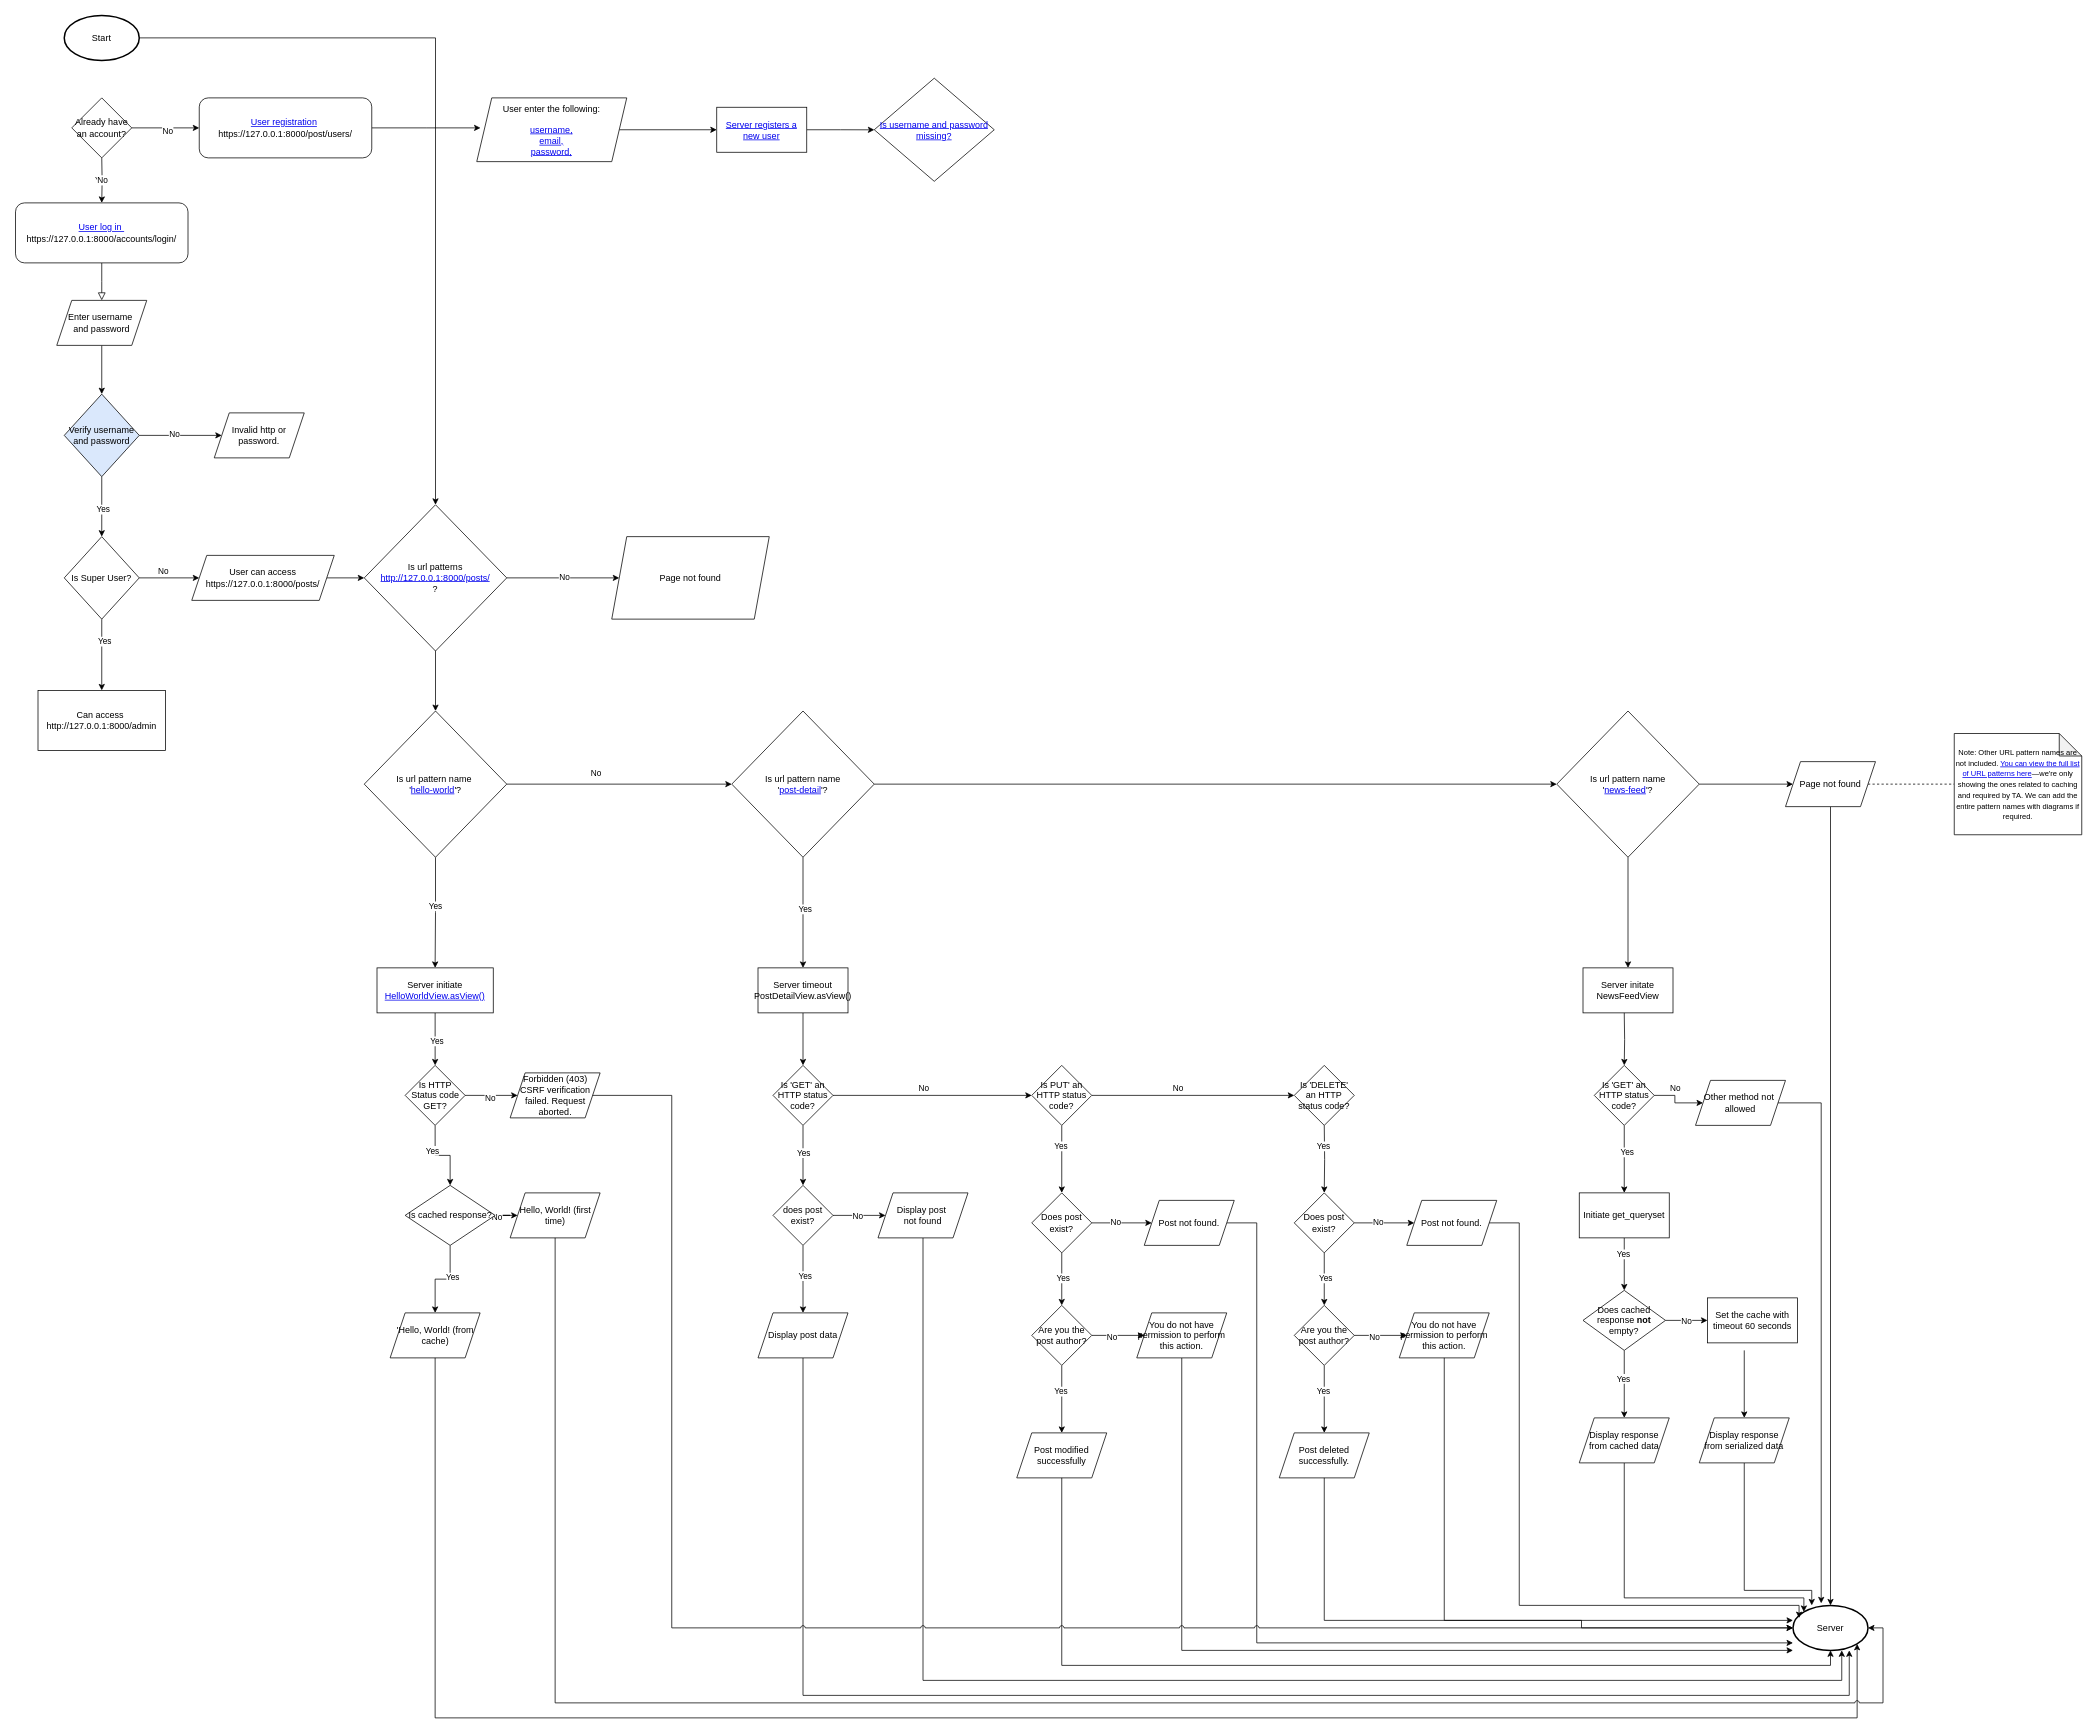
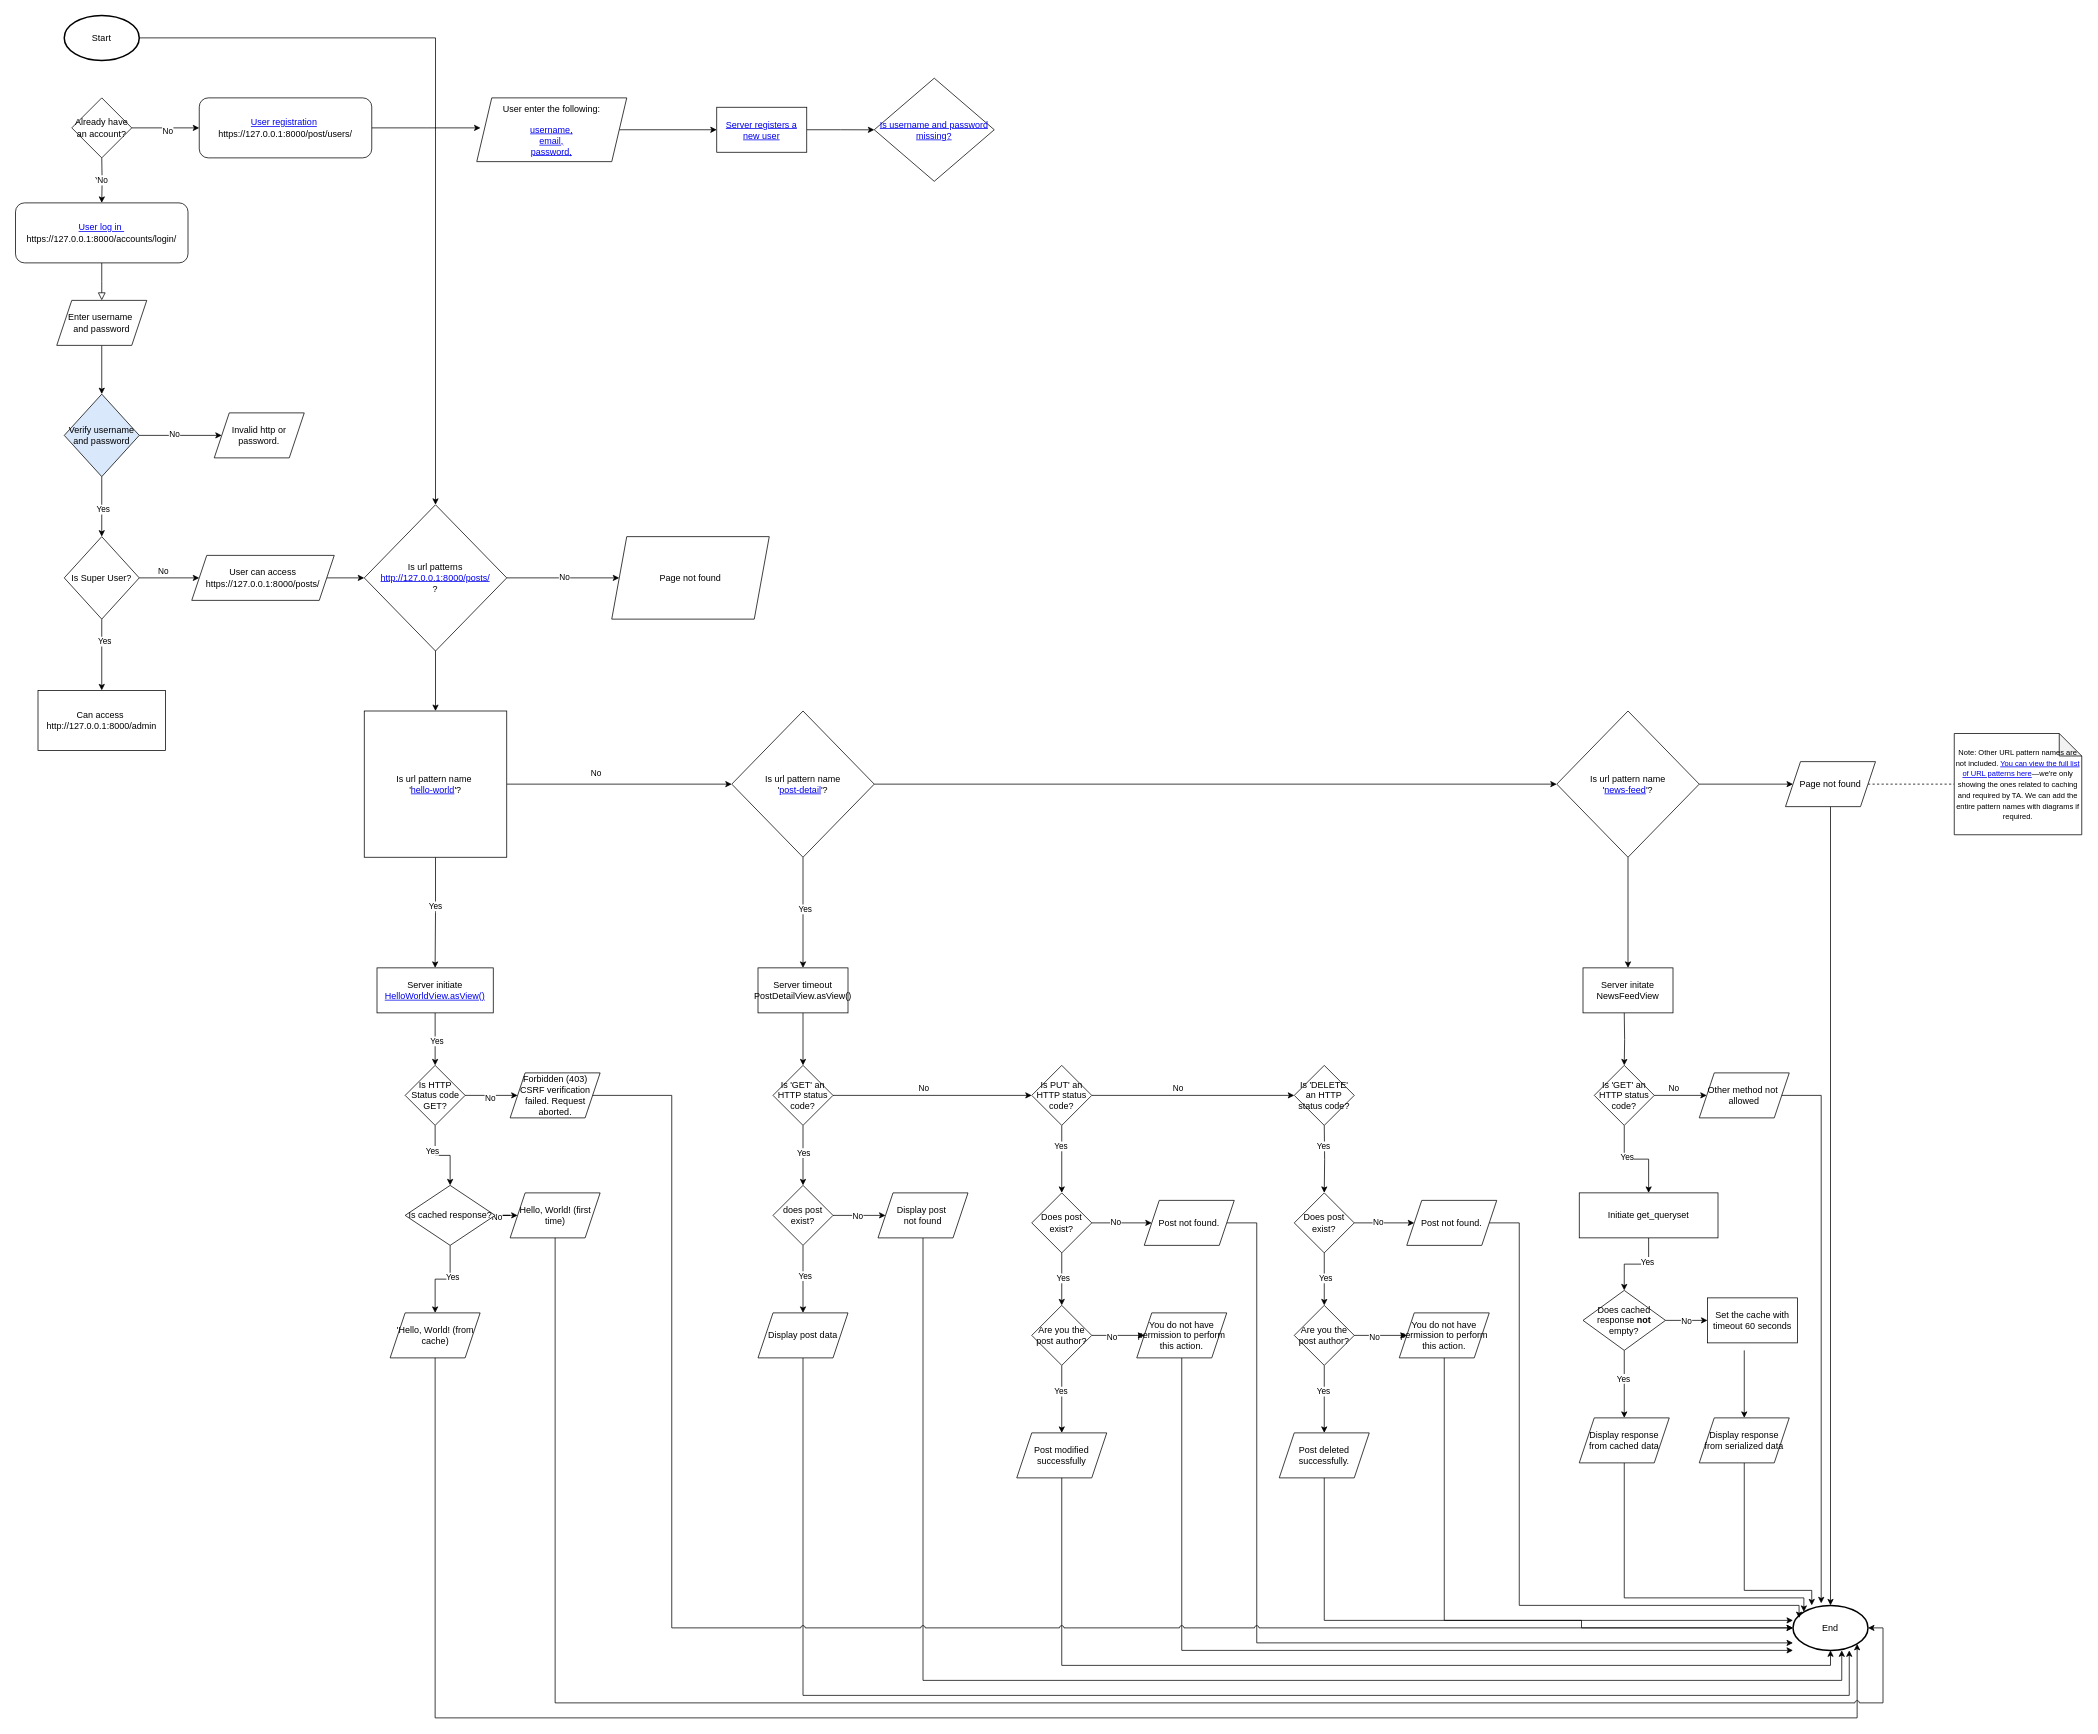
- <mxCell id="43" value="Is url pattern name&amp;nbsp;&lt;div&gt;'&lt;a href=&quot;https://github.com/Jasmin1117/Integrative-Programming-and-Technologies-Act/blob/a0c724d7721e72b1a77a9e88cee2ff3ab92f09ae/connectly_project/posts/urls.py#L19&quot;&gt;hello-world&lt;/a&gt;'?&lt;/div&gt;" style="rhombus;whiteSpace=wrap;html=1;" vertex="1" parent="1"><mxGeometry x="485" y="947.5" width="190" height="195" as="geometry" /></mxCell>
+ <mxCell id="43" value="Is url pattern name&amp;nbsp;&lt;div&gt;'&lt;a href=&quot;https://github.com/Jasmin1117/Integrative-Programming-and-Technologies-Act/blob/a0c724d7721e72b1a77a9e88cee2ff3ab92f09ae/connectly_project/posts/urls.py#L19&quot;&gt;hello-world&lt;/a&gt;'?&lt;/div&gt;" style="whiteSpace=wrap;html=1;rounded=0;" vertex="1" parent="1"><mxGeometry x="485" y="947.5" width="190" height="195" as="geometry" /></mxCell>
- <mxCell id="139" value="Other method not&amp;nbsp;&lt;div&gt;allowed&lt;/div&gt;" style="shape=parallelogram;perimeter=parallelogramPerimeter;whiteSpace=wrap;html=1;fixedSize=1;" vertex="1" parent="1"><mxGeometry x="2260" y="1440" width="120" height="60" as="geometry" /></mxCell>
+ <mxCell id="139" value="Other method not&amp;nbsp;&lt;div&gt;allowed&lt;/div&gt;" style="shape=parallelogram;perimeter=parallelogramPerimeter;whiteSpace=wrap;html=1;fixedSize=1;" vertex="1" parent="1"><mxGeometry x="2265" y="1430" width="120" height="60" as="geometry" /></mxCell>
- <mxCell id="128" value="Initiate get_queryset" style="whiteSpace=wrap;html=1;" vertex="1" parent="1"><mxGeometry x="2105" y="1590" width="120" height="60" as="geometry" /></mxCell>
+ <mxCell id="128" value="Initiate get_queryset" style="whiteSpace=wrap;html=1;" vertex="1" parent="1"><mxGeometry x="2105" y="1590" width="185" height="60" as="geometry" /></mxCell>
- <mxCell id="143" value="Server" style="strokeWidth=2;html=1;shape=mxgraph.flowchart.start_1;whiteSpace=wrap;" vertex="1" parent="1"><mxGeometry x="2390" y="2140" width="100" height="60" as="geometry" /></mxCell>
+ <mxCell id="143" value="End" style="strokeWidth=2;html=1;shape=mxgraph.flowchart.start_1;whiteSpace=wrap;" vertex="1" parent="1"><mxGeometry x="2390" y="2140" width="100" height="60" as="geometry" /></mxCell>
